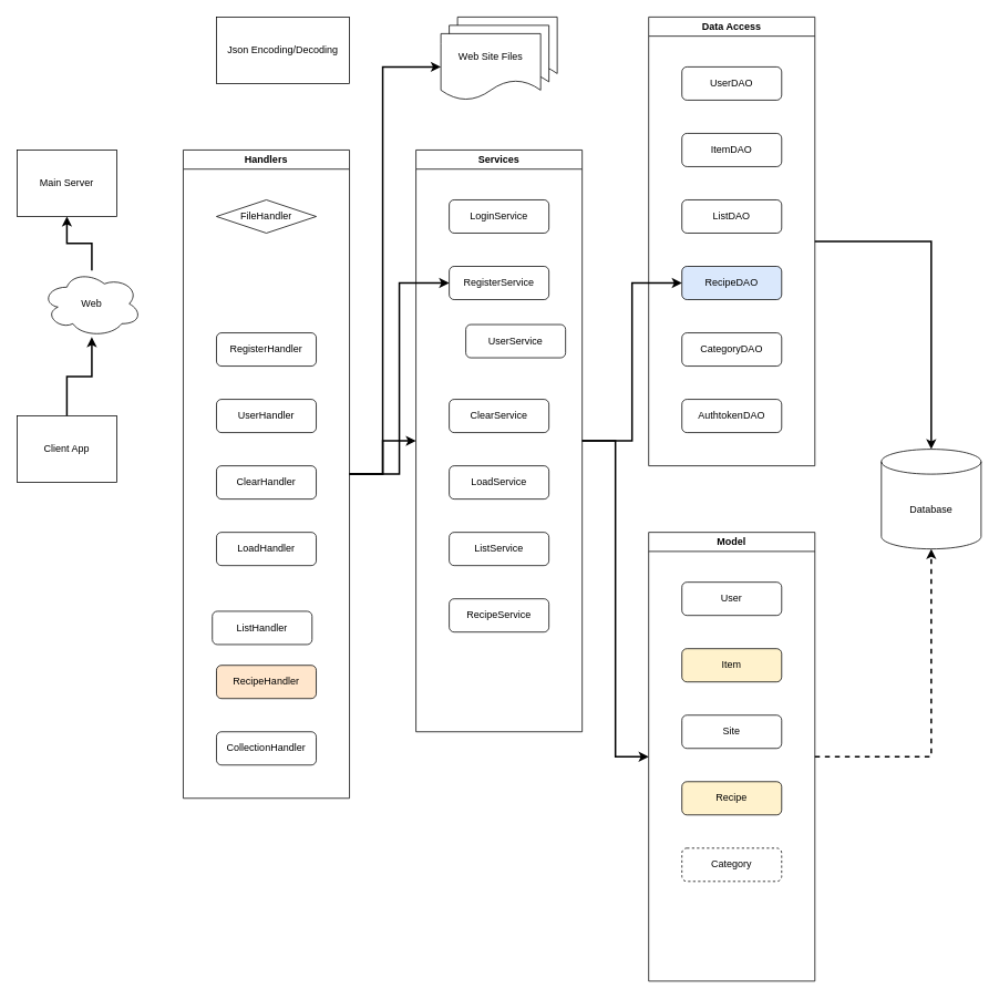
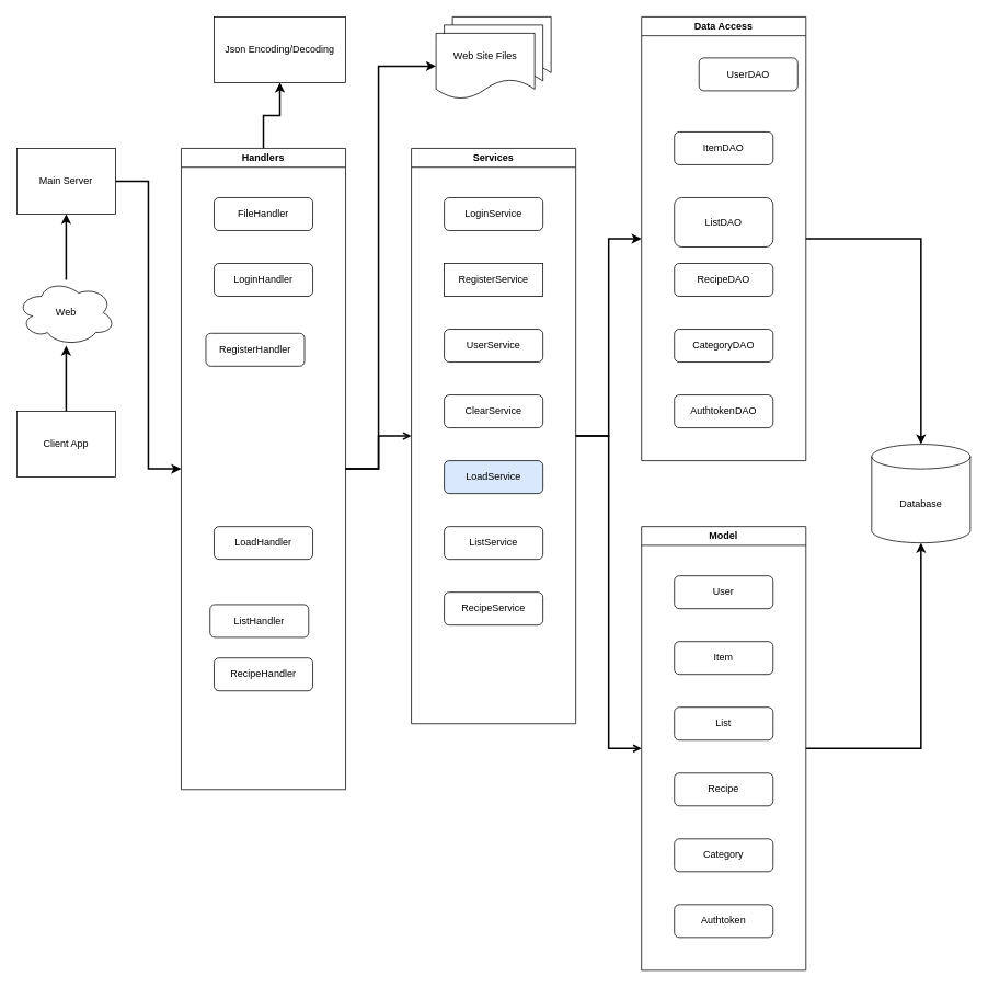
- <mxCell id="5" value="UserDAO" style="rounded=1;whiteSpace=wrap;html=1;" parent="4" vertex="1"><mxGeometry x="40" y="60" width="120" height="40" as="geometry" /></mxCell>
+ <mxCell id="5" value="UserDAO" style="rounded=1;whiteSpace=wrap;html=1;" parent="4" vertex="1"><mxGeometry x="70" y="50" width="120" height="40" as="geometry" /></mxCell>
- <mxCell id="33" value="FileHandler" style="rhombus;whiteSpace=wrap;html=1;" parent="32" vertex="1"><mxGeometry x="40" y="60" width="120" height="40" as="geometry" /></mxCell>
+ <mxCell id="33" value="FileHandler" style="rounded=1;whiteSpace=wrap;html=1;" parent="32" vertex="1"><mxGeometry x="40" y="60" width="120" height="40" as="geometry" /></mxCell>
- <mxCell id="7" value="ListDAO" style="rounded=1;whiteSpace=wrap;html=1;" parent="4" vertex="1"><mxGeometry x="40" y="220" width="120" height="40" as="geometry" /></mxCell>
+ <mxCell id="7" value="ListDAO" style="rounded=1;whiteSpace=wrap;html=1;" parent="4" vertex="1"><mxGeometry x="40" y="220" width="120" height="60" as="geometry" /></mxCell>
+ <mxCell id="34" value="LoginHandler" style="rounded=1;whiteSpace=wrap;html=1;" parent="32" vertex="1"><mxGeometry x="40" y="140" width="120" height="40" as="geometry" /></mxCell>
- <mxCell id="23" value="RegisterService" style="rounded=1;whiteSpace=wrap;html=1;" parent="21" vertex="1"><mxGeometry x="40" y="140" width="120" height="40" as="geometry" /></mxCell>
+ <mxCell id="23" value="RegisterService" style="whiteSpace=wrap;html=1;rounded=0;" parent="21" vertex="1"><mxGeometry x="40" y="140" width="120" height="40" as="geometry" /></mxCell>
- <mxCell id="8" value="RecipeDAO" style="rounded=1;whiteSpace=wrap;html=1;fillColor=#dae8fc;" parent="4" vertex="1"><mxGeometry x="40" y="300" width="120" height="40" as="geometry" /></mxCell>
+ <mxCell id="8" value="RecipeDAO" style="rounded=1;whiteSpace=wrap;html=1;" parent="4" vertex="1"><mxGeometry x="40" y="300" width="120" height="40" as="geometry" /></mxCell>
- <mxCell id="47" value="Web" style="ellipse;shape=cloud;whiteSpace=wrap;html=1;" parent="1" vertex="1"><mxGeometry x="50" y="325" width="120" height="80" as="geometry" /></mxCell>
+ <mxCell id="47" value="Web" style="ellipse;shape=cloud;whiteSpace=wrap;html=1;" parent="1" vertex="1"><mxGeometry x="20" y="340" width="120" height="80" as="geometry" /></mxCell>
+ <mxCell id="42" style="edgeStyle=orthogonalEdgeStyle;rounded=0;orthogonalLoop=1;jettySize=auto;html=1;strokeWidth=2;" parent="1" source="43" target="32" edge="1"><mxGeometry relative="1" as="geometry" /></mxCell>
- <mxCell id="28" value="UserService" style="rounded=1;whiteSpace=wrap;html=1;" vertex="1" parent="21"><mxGeometry x="60" y="210" width="120" height="40" as="geometry" /></mxCell>
+ <mxCell id="28" value="UserService" style="rounded=1;whiteSpace=wrap;html=1;" vertex="1" parent="21"><mxGeometry x="40" y="220" width="120" height="40" as="geometry" /></mxCell>
- <mxCell id="35" value="RegisterHandler" style="rounded=1;whiteSpace=wrap;html=1;" parent="32" vertex="1"><mxGeometry x="40" y="220" width="120" height="40" as="geometry" /></mxCell>
+ <mxCell id="35" value="RegisterHandler" style="rounded=1;whiteSpace=wrap;html=1;" parent="32" vertex="1"><mxGeometry x="30" y="225" width="120" height="40" as="geometry" /></mxCell>
- <mxCell id="19" style="edgeStyle=orthogonalEdgeStyle;rounded=0;orthogonalLoop=1;jettySize=auto;html=1;strokeWidth=2;" parent="1" source="21" target="8" edge="1"><mxGeometry relative="1" as="geometry" /></mxCell>
+ <mxCell id="19" style="edgeStyle=orthogonalEdgeStyle;rounded=0;orthogonalLoop=1;jettySize=auto;html=1;strokeWidth=2;" parent="1" source="21" target="4" edge="1"><mxGeometry relative="1" as="geometry" /></mxCell>
- <mxCell id="30" style="edgeStyle=orthogonalEdgeStyle;rounded=0;orthogonalLoop=1;jettySize=auto;html=1;strokeWidth=2;" parent="1" source="32" target="23" edge="1"><mxGeometry relative="1" as="geometry" /></mxCell>
+ <mxCell id="30" style="edgeStyle=orthogonalEdgeStyle;rounded=0;orthogonalLoop=1;jettySize=auto;html=1;strokeWidth=2;" parent="1" source="32" target="51" edge="1"><mxGeometry relative="1" as="geometry" /></mxCell>
- <mxCell id="41" value="UserHandler" style="rounded=1;whiteSpace=wrap;html=1;" vertex="1" parent="32"><mxGeometry x="40" y="300" width="120" height="40" as="geometry" /></mxCell>
- <mxCell id="29" style="edgeStyle=orthogonalEdgeStyle;rounded=0;orthogonalLoop=1;jettySize=auto;html=1;strokeWidth=2;" parent="1" source="32" target="21" edge="1"><mxGeometry relative="1" as="geometry" /></mxCell>
+ <mxCell id="29" style="edgeStyle=orthogonalEdgeStyle;rounded=0;orthogonalLoop=1;jettySize=auto;html=1;strokeWidth=2;endArrow=open;" parent="1" source="32" target="21" edge="1"><mxGeometry relative="1" as="geometry" /></mxCell>
- <mxCell id="36" value="ClearHandler" style="rounded=1;whiteSpace=wrap;html=1;" parent="32" vertex="1"><mxGeometry x="40" y="380" width="120" height="40" as="geometry" /></mxCell>
- <mxCell id="25" value="LoadService" style="rounded=1;whiteSpace=wrap;html=1;" parent="21" vertex="1"><mxGeometry x="40" y="380" width="120" height="40" as="geometry" /></mxCell>
+ <mxCell id="25" value="LoadService" style="rounded=1;whiteSpace=wrap;html=1;fillColor=#dae8fc;" parent="21" vertex="1"><mxGeometry x="40" y="380" width="120" height="40" as="geometry" /></mxCell>
- <mxCell id="14" value="Item" style="whiteSpace=wrap;html=1;rounded=1;fillColor=#fff2cc;" parent="12" vertex="1"><mxGeometry x="40" y="140" width="120" height="40" as="geometry" /></mxCell>
+ <mxCell id="14" value="Item" style="whiteSpace=wrap;html=1;rounded=1;" parent="12" vertex="1"><mxGeometry x="40" y="140" width="120" height="40" as="geometry" /></mxCell>
- <mxCell id="39" value="RecipeHandler" style="rounded=1;whiteSpace=wrap;html=1;fillColor=#ffe6cc;" parent="32" vertex="1"><mxGeometry x="40" y="620" width="120" height="40" as="geometry" /></mxCell>
+ <mxCell id="39" value="RecipeHandler" style="rounded=1;whiteSpace=wrap;html=1;" parent="32" vertex="1"><mxGeometry x="40" y="620" width="120" height="40" as="geometry" /></mxCell>
- <mxCell id="11" style="edgeStyle=orthogonalEdgeStyle;rounded=0;orthogonalLoop=1;jettySize=auto;html=1;entryX=0.5;entryY=1;entryDx=0;entryDy=0;entryPerimeter=0;strokeWidth=2;dashed=1;" parent="1" source="12" target="2" edge="1"><mxGeometry relative="1" as="geometry" /></mxCell>
+ <mxCell id="11" style="edgeStyle=orthogonalEdgeStyle;rounded=0;orthogonalLoop=1;jettySize=auto;html=1;entryX=0.5;entryY=1;entryDx=0;entryDy=0;entryPerimeter=0;strokeWidth=2;" parent="1" source="12" target="2" edge="1"><mxGeometry relative="1" as="geometry" /></mxCell>
- <mxCell id="15" value="Site" style="rounded=1;whiteSpace=wrap;html=1;" parent="12" vertex="1"><mxGeometry x="40" y="220" width="120" height="40" as="geometry" /></mxCell>
+ <mxCell id="15" value="List" style="rounded=1;whiteSpace=wrap;html=1;" parent="12" vertex="1"><mxGeometry x="40" y="220" width="120" height="40" as="geometry" /></mxCell>
- <mxCell id="40" value="CollectionHandler" style="rounded=1;whiteSpace=wrap;html=1;" parent="32" vertex="1"><mxGeometry x="40" y="700" width="120" height="40" as="geometry" /></mxCell>
- <mxCell id="20" style="edgeStyle=orthogonalEdgeStyle;rounded=0;orthogonalLoop=1;jettySize=auto;html=1;strokeWidth=2;" parent="1" source="21" target="12" edge="1"><mxGeometry relative="1" as="geometry" /></mxCell>
+ <mxCell id="20" style="edgeStyle=orthogonalEdgeStyle;rounded=0;orthogonalLoop=1;jettySize=auto;html=1;strokeWidth=2;endArrow=open;" parent="1" source="21" target="12" edge="1"><mxGeometry relative="1" as="geometry" /></mxCell>
- <mxCell id="16" value="Recipe" style="rounded=1;whiteSpace=wrap;html=1;fillColor=#fff2cc;" parent="12" vertex="1"><mxGeometry x="40" y="300" width="120" height="40" as="geometry" /></mxCell>
+ <mxCell id="16" value="Recipe" style="rounded=1;whiteSpace=wrap;html=1;" parent="12" vertex="1"><mxGeometry x="40" y="300" width="120" height="40" as="geometry" /></mxCell>
- <mxCell id="17" value="Category" style="rounded=1;whiteSpace=wrap;html=1;dashed=1;" parent="12" vertex="1"><mxGeometry x="40" y="380" width="120" height="40" as="geometry" /></mxCell>
+ <mxCell id="17" value="Category" style="rounded=1;whiteSpace=wrap;html=1;" parent="12" vertex="1"><mxGeometry x="40" y="380" width="120" height="40" as="geometry" /></mxCell>
+ <mxCell id="18" value="Authtoken" style="rounded=1;whiteSpace=wrap;html=1;" parent="12" vertex="1"><mxGeometry x="40" y="460" width="120" height="40" as="geometry" /></mxCell>
